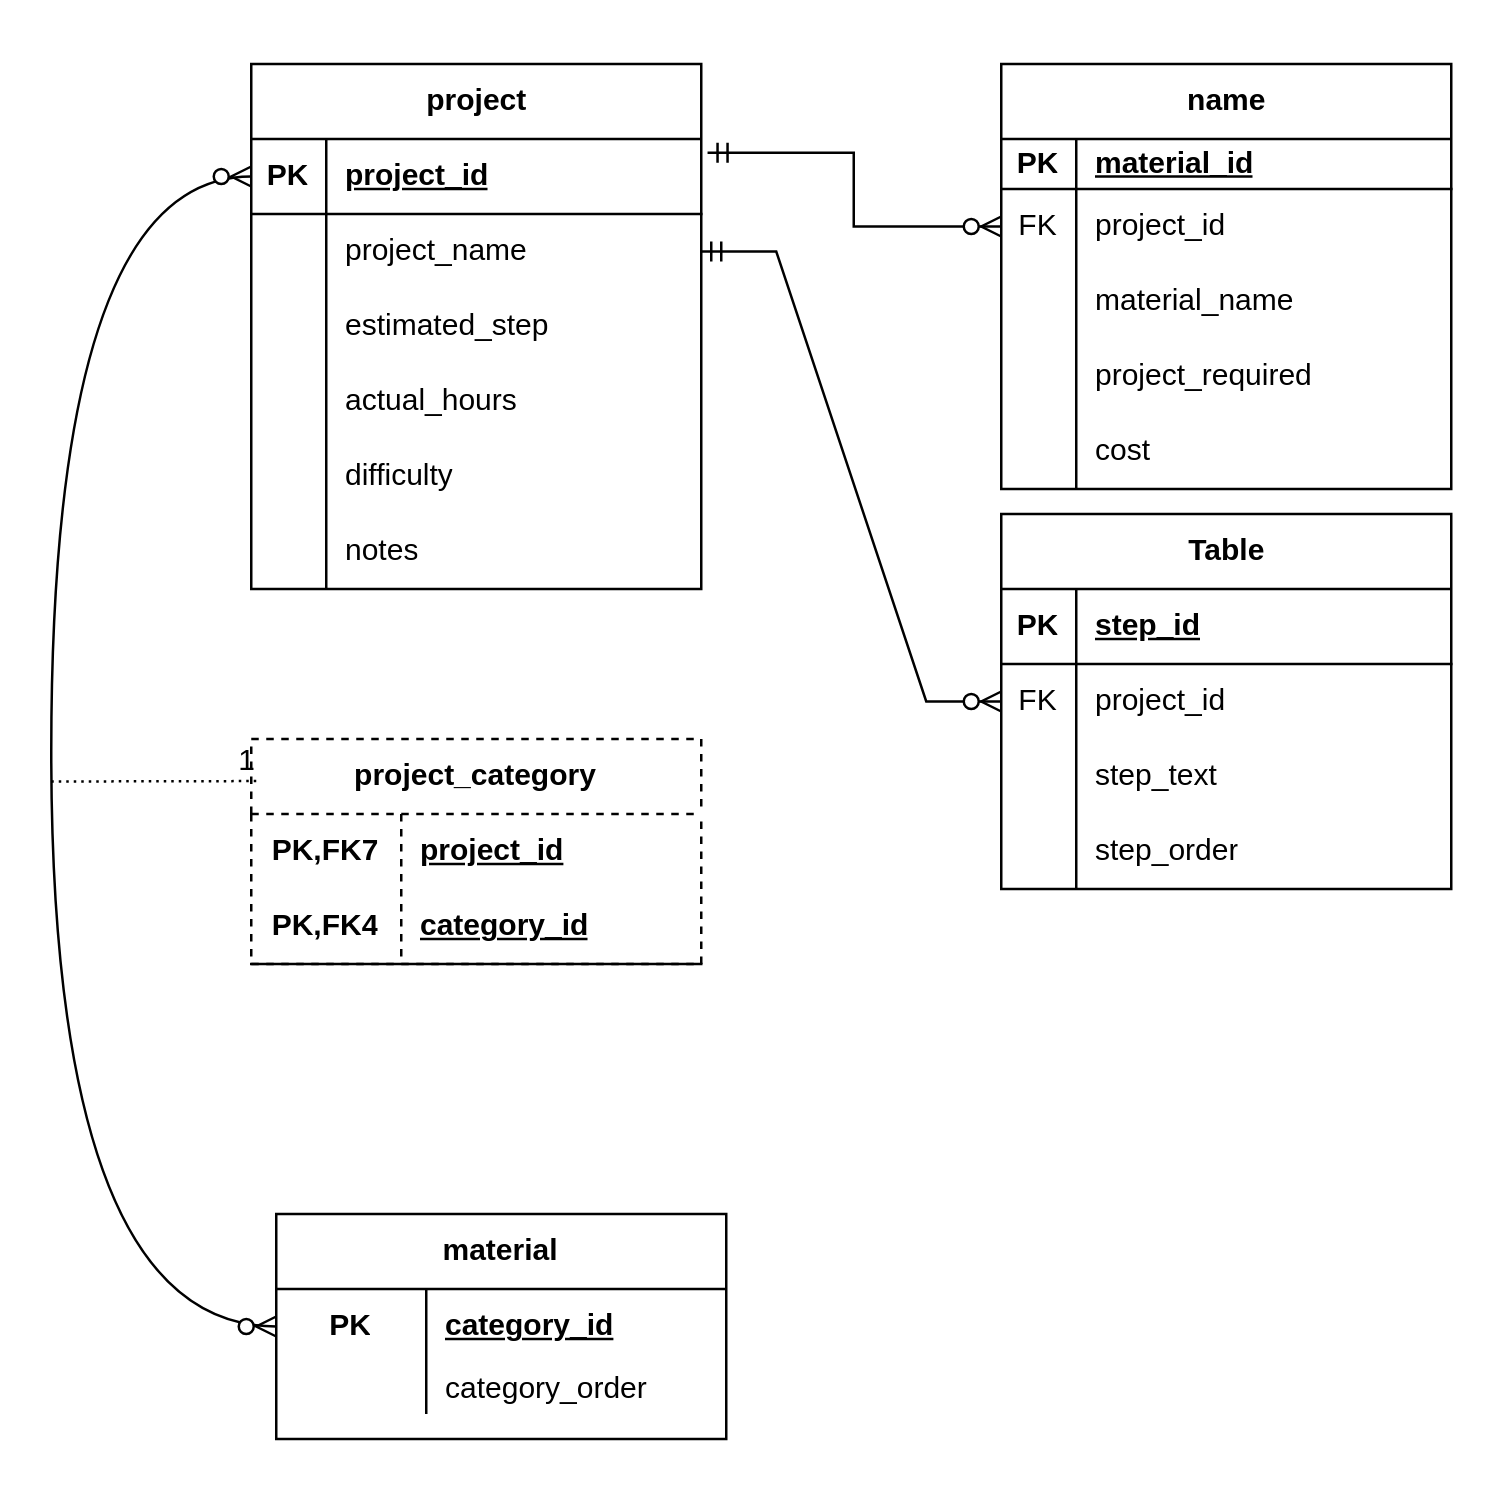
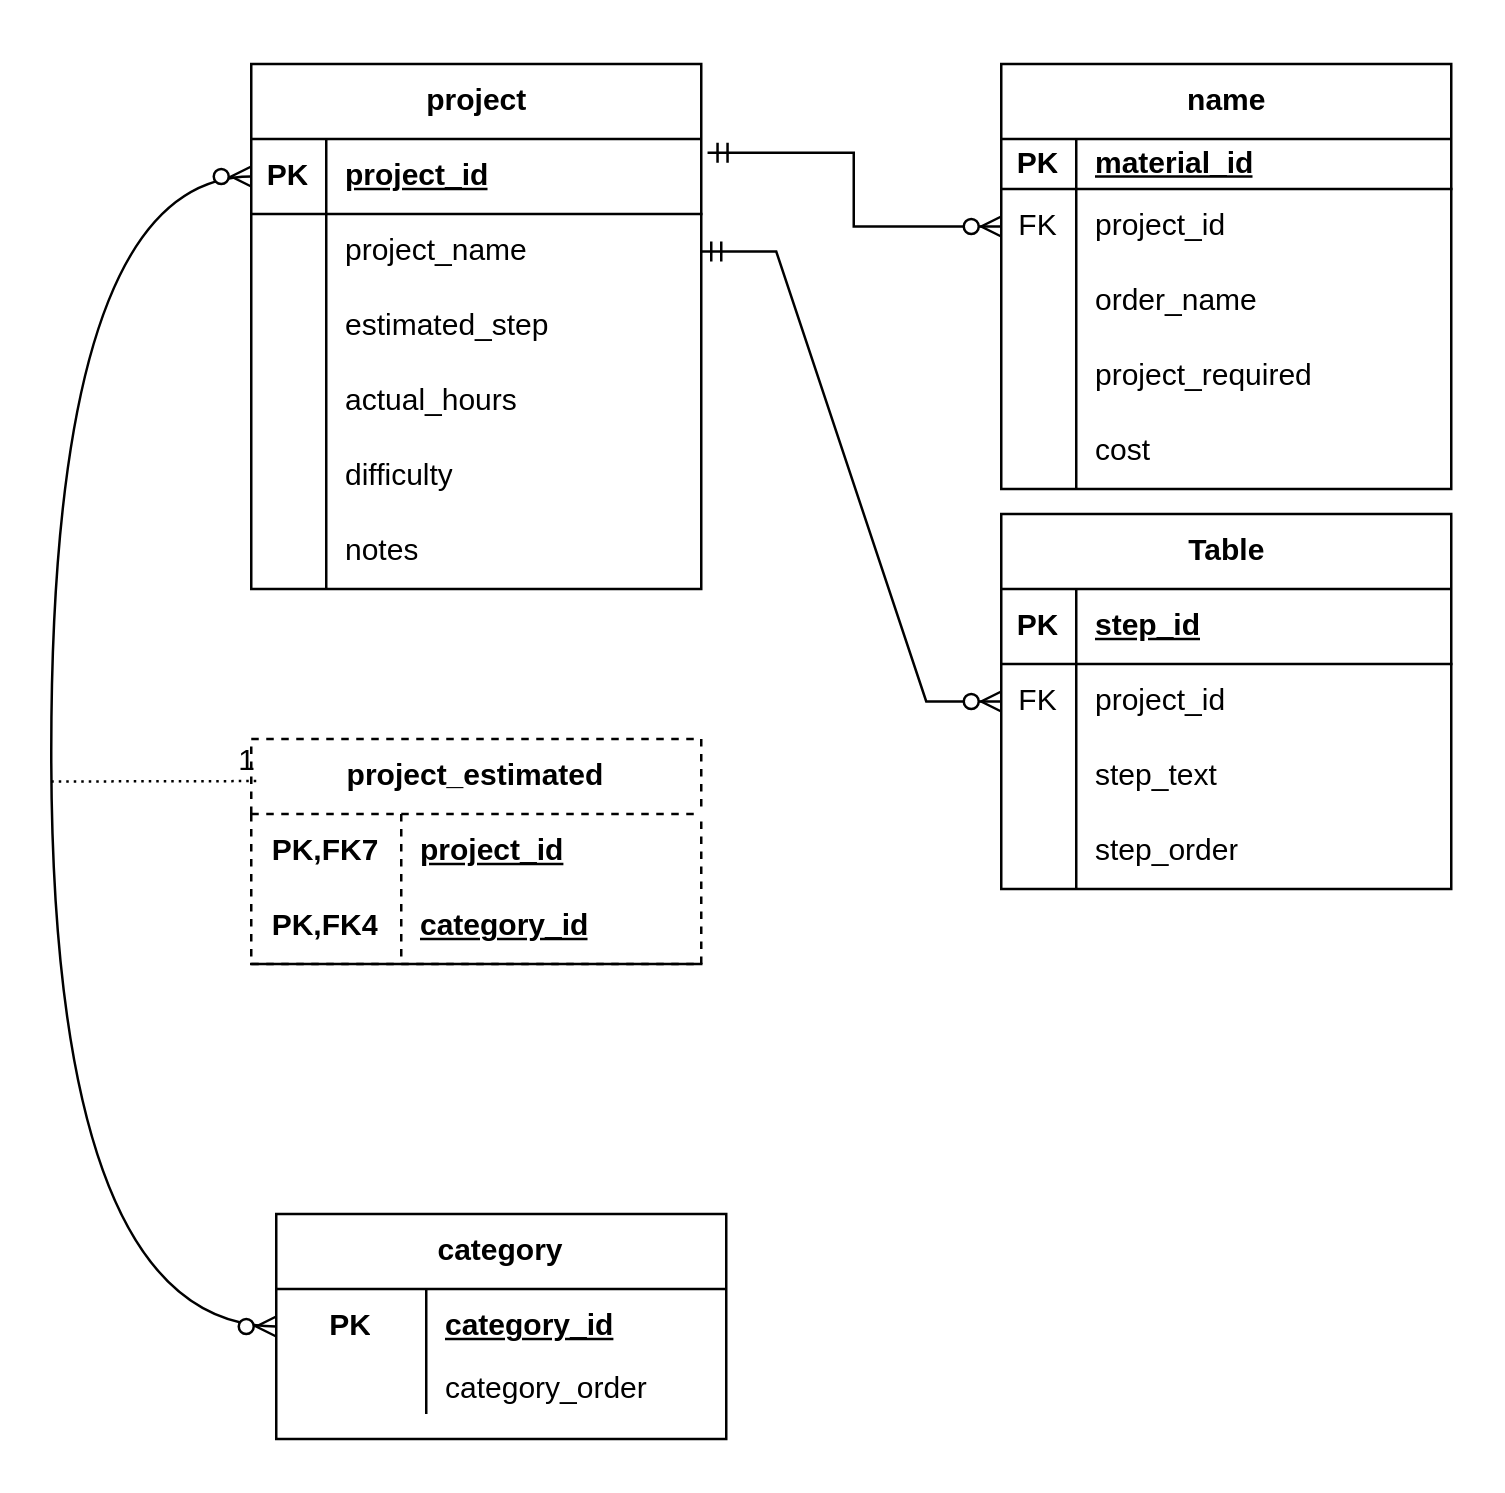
- <mxCell id="12" value="material_name" style="shape=partialRectangle;connectable=0;fillColor=none;top=0;left=0;bottom=0;right=0;align=left;spacingLeft=6;overflow=hidden;whiteSpace=wrap;html=1;" parent="10" vertex="1"><mxGeometry x="30" width="150" height="30" as="geometry"><mxRectangle width="150" height="30" as="alternateBounds" /></mxGeometry></mxCell>
+ <mxCell id="12" value="order_name" style="shape=partialRectangle;connectable=0;fillColor=none;top=0;left=0;bottom=0;right=0;align=left;spacingLeft=6;overflow=hidden;whiteSpace=wrap;html=1;" parent="10" vertex="1"><mxGeometry x="30" width="150" height="30" as="geometry"><mxRectangle width="150" height="30" as="alternateBounds" /></mxGeometry></mxCell>
- <mxCell id="58" value="project_category" style="shape=table;startSize=30;container=1;collapsible=1;childLayout=tableLayout;fixedRows=1;rowLines=0;fontStyle=1;align=center;resizeLast=1;html=1;whiteSpace=wrap;swimlaneFillColor=none;rounded=0;shadow=0;swimlaneLine=1;gradientColor=none;dashed=1;" parent="1" vertex="1"><mxGeometry x="100" y="295" width="180" height="90" as="geometry" /></mxCell>
+ <mxCell id="58" value="project_estimated" style="shape=table;startSize=30;container=1;collapsible=1;childLayout=tableLayout;fixedRows=1;rowLines=0;fontStyle=1;align=center;resizeLast=1;html=1;whiteSpace=wrap;swimlaneFillColor=none;rounded=0;shadow=0;swimlaneLine=1;gradientColor=none;dashed=1;" parent="1" vertex="1"><mxGeometry x="100" y="295" width="180" height="90" as="geometry" /></mxCell>
- <mxCell id="38" value="material" style="shape=table;startSize=30;container=1;collapsible=1;childLayout=tableLayout;fixedRows=1;rowLines=0;fontStyle=1;align=center;resizeLast=1;html=1;whiteSpace=wrap;" parent="1" vertex="1"><mxGeometry x="110" y="485" width="180" height="90" as="geometry" /></mxCell>
+ <mxCell id="38" value="category" style="shape=table;startSize=30;container=1;collapsible=1;childLayout=tableLayout;fixedRows=1;rowLines=0;fontStyle=1;align=center;resizeLast=1;html=1;whiteSpace=wrap;" parent="1" vertex="1"><mxGeometry x="110" y="485" width="180" height="90" as="geometry" /></mxCell>
